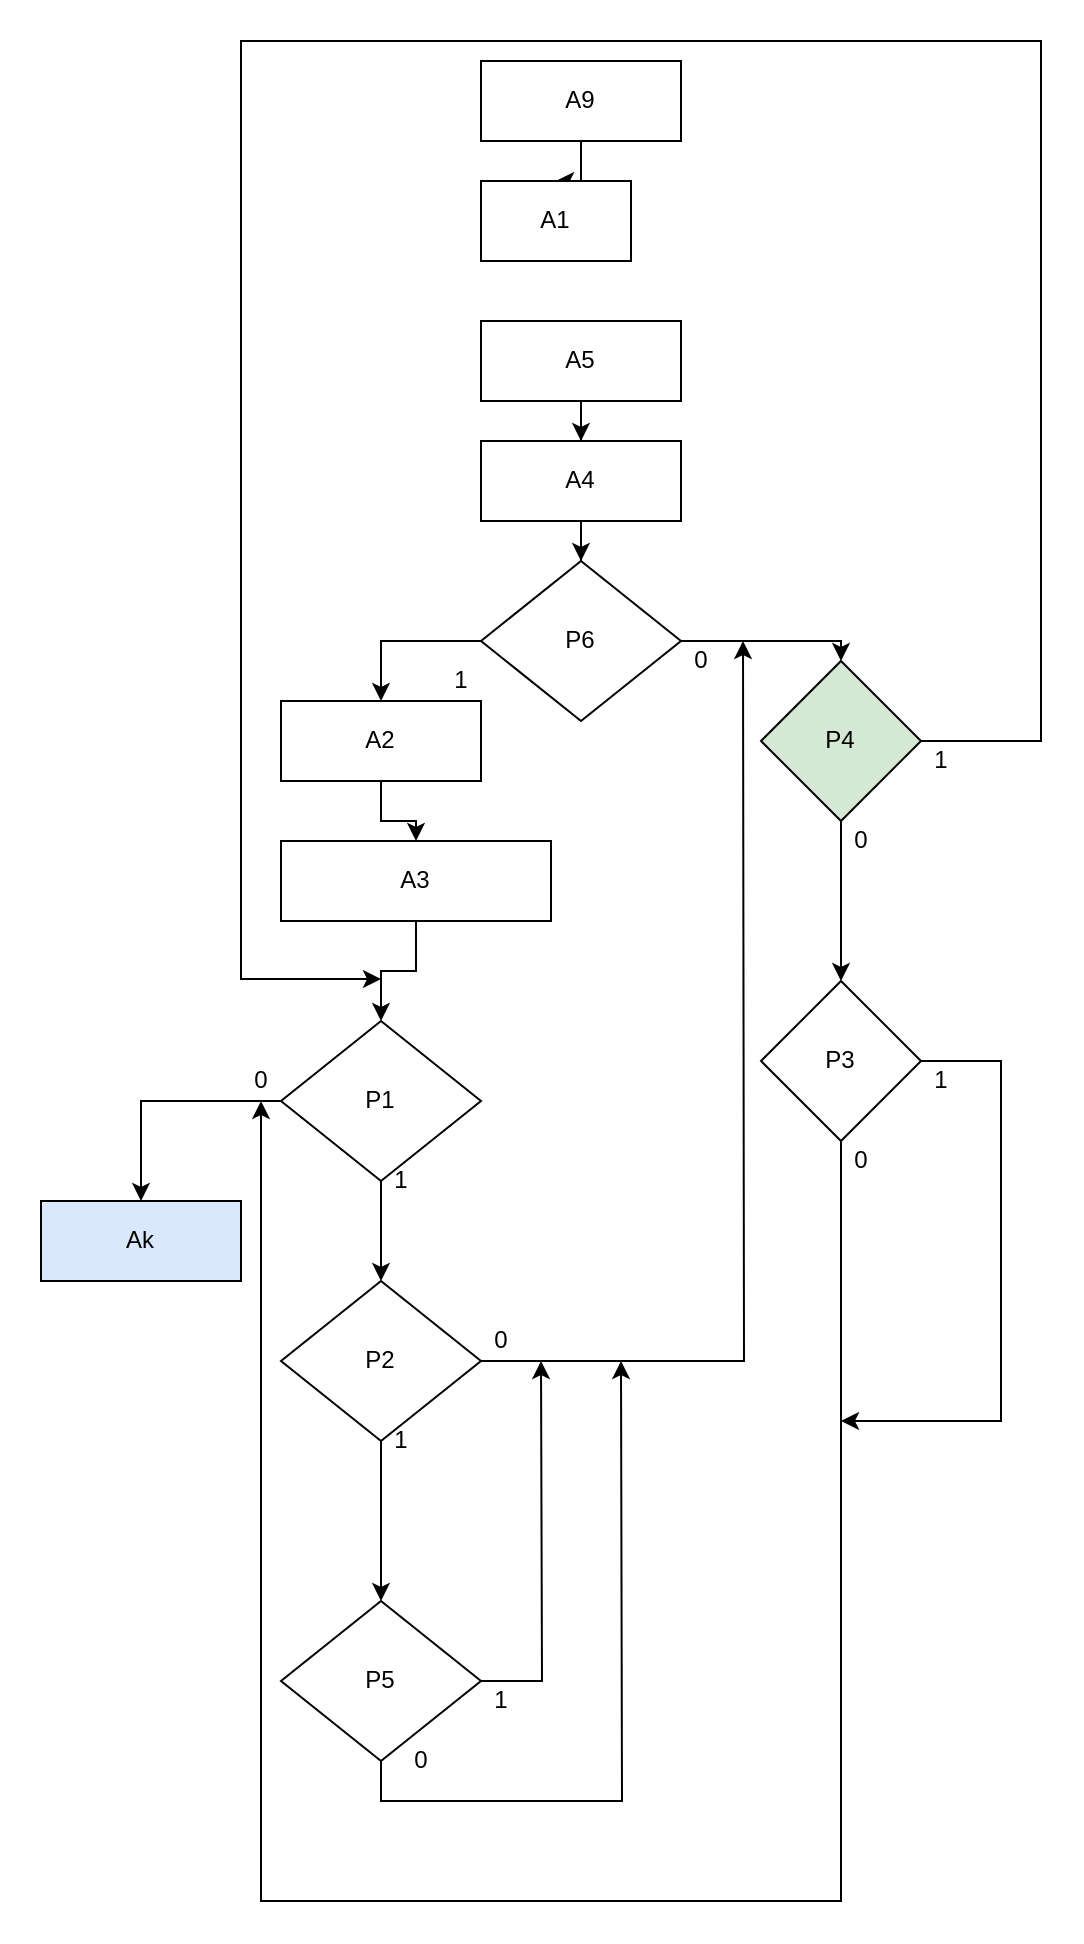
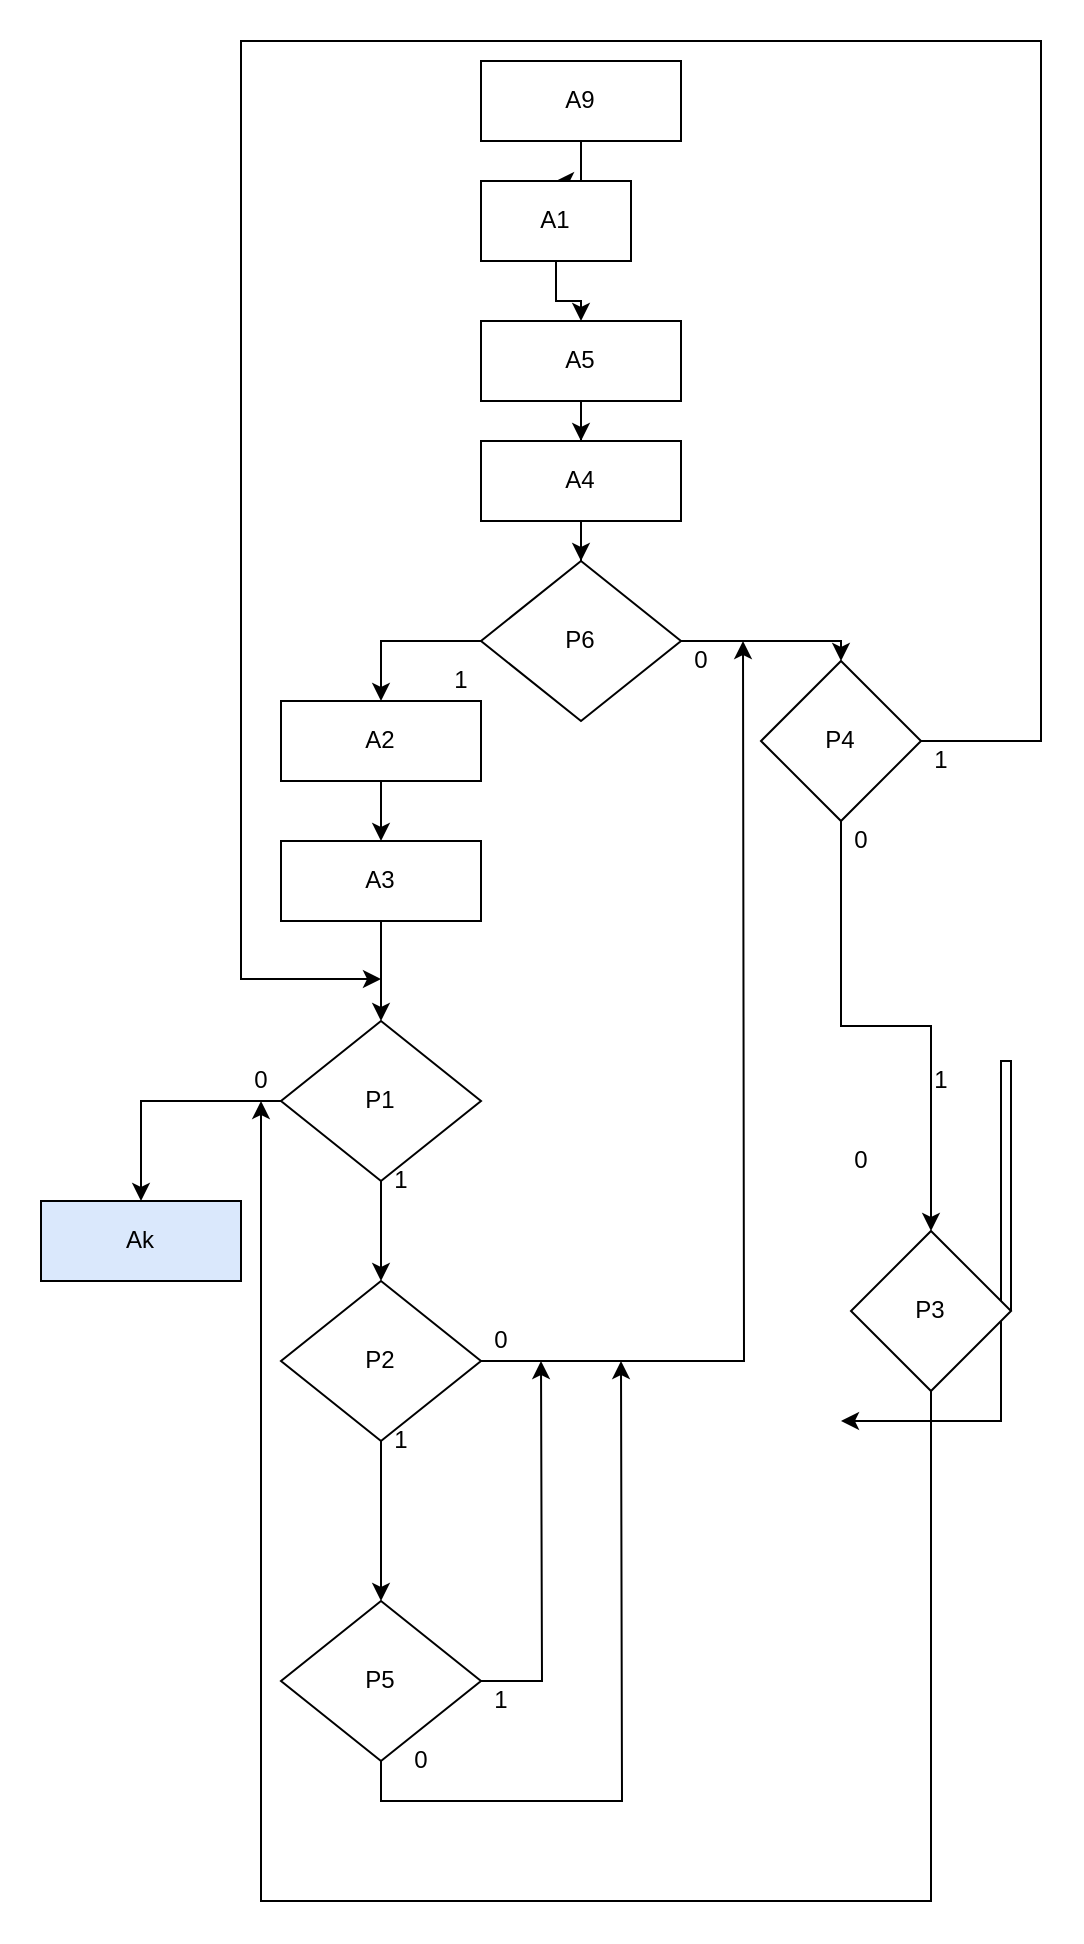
+ <mxCell id="4" value="" style="edgeStyle=orthogonalEdgeStyle;rounded=0;orthogonalLoop=1;jettySize=auto;html=1;" edge="1" parent="1" source="5" target="7"><mxGeometry relative="1" as="geometry" /></mxCell>
- <mxCell id="24" value="P4" style="rhombus;whiteSpace=wrap;html=1;fillColor=#d5e8d4;" vertex="1" parent="1"><mxGeometry x="380" y="330" width="80" height="80" as="geometry" /></mxCell>
+ <mxCell id="24" value="P4" style="rhombus;whiteSpace=wrap;html=1;" vertex="1" parent="1"><mxGeometry x="380" y="330" width="80" height="80" as="geometry" /></mxCell>
- <mxCell id="31" value="A3" style="rounded=0;whiteSpace=wrap;html=1;" vertex="1" parent="1"><mxGeometry x="140" y="420" width="135" height="40" as="geometry" /></mxCell>
+ <mxCell id="31" value="A3" style="rounded=0;whiteSpace=wrap;html=1;" vertex="1" parent="1"><mxGeometry x="140" y="420" width="100" height="40" as="geometry" /></mxCell>
- <mxCell id="27" value="P3" style="rhombus;whiteSpace=wrap;html=1;" vertex="1" parent="1"><mxGeometry x="380" y="490" width="80" height="80" as="geometry" /></mxCell>
+ <mxCell id="27" value="P3" style="rhombus;whiteSpace=wrap;html=1;" vertex="1" parent="1"><mxGeometry x="425" y="615" width="80" height="80" as="geometry" /></mxCell>
